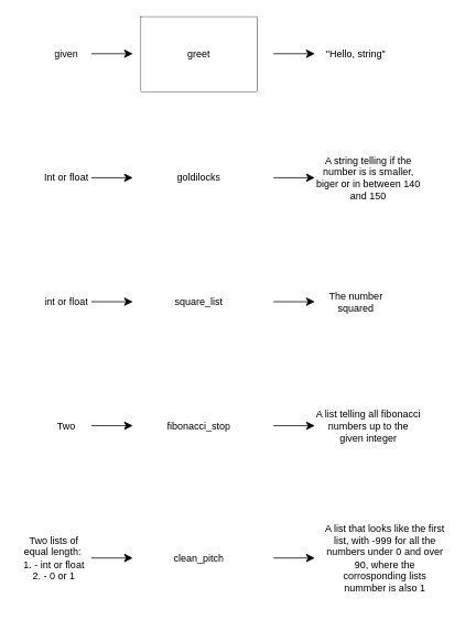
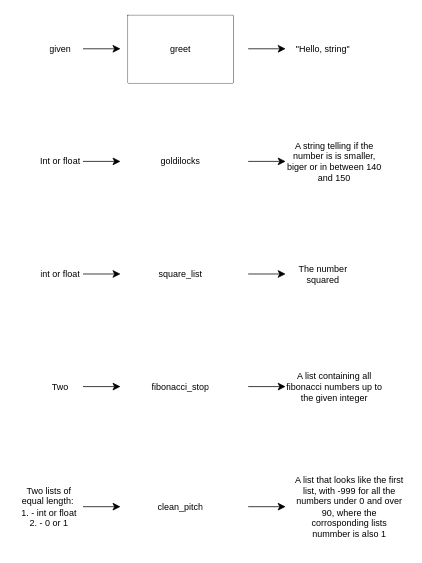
- <mxCell id="21" value="A list telling all fibonacci numbers up to the given integer" style="text;html=1;strokeColor=none;fillColor=none;align=center;verticalAlign=middle;whiteSpace=wrap;overflow=hidden;" vertex="1" parent="1"><mxGeometry x="380" y="487.5" width="130" height="55" as="geometry" /></mxCell>
+ <mxCell id="21" value="A list containing all fibonacci numbers up to the given integer" style="text;html=1;strokeColor=none;fillColor=none;align=center;verticalAlign=middle;whiteSpace=wrap;overflow=hidden;" vertex="1" parent="1"><mxGeometry x="380" y="487.5" width="130" height="55" as="geometry" /></mxCell>
